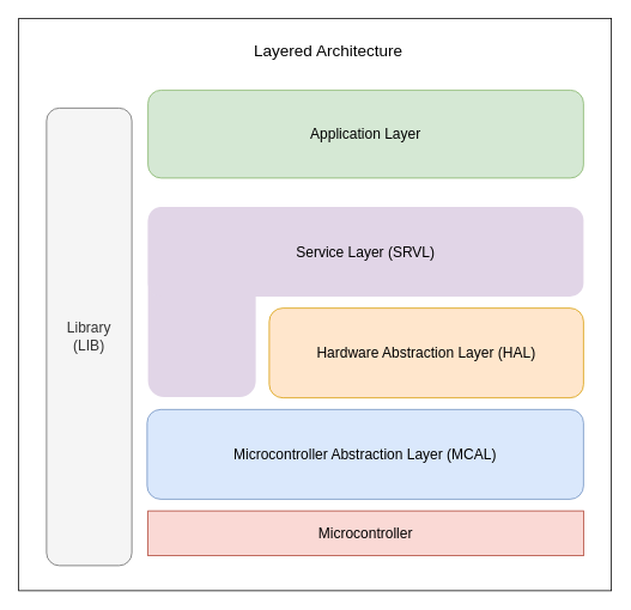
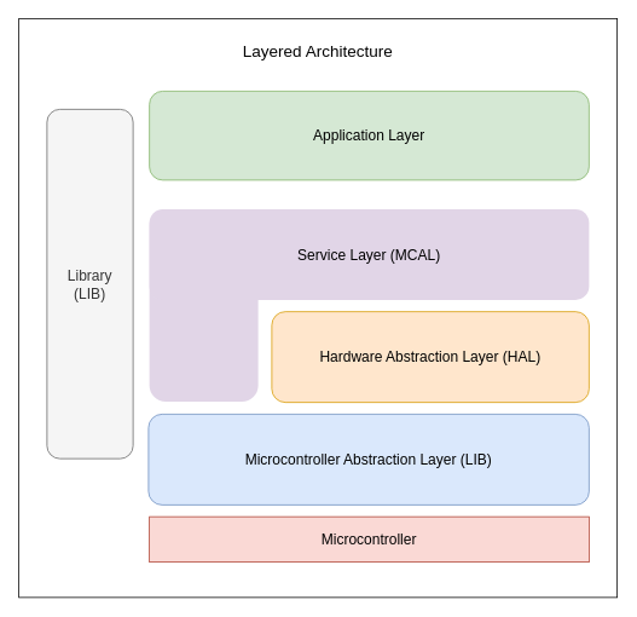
- <mxCell id="7" value="&lt;font style=&quot;font-size: 18px;&quot;&gt;Layered Architecture&lt;/font&gt;" style="text;html=1;strokeColor=none;fillColor=none;align=center;verticalAlign=middle;whiteSpace=wrap;rounded=0;fontSize=16;" parent="1" vertex="1"><mxGeometry x="240" y="42" width="250" height="30" as="geometry" /></mxCell>
+ <mxCell id="7" value="&lt;font style=&quot;font-size: 18px;&quot;&gt;Layered Architecture&lt;/font&gt;" style="text;html=1;strokeColor=none;fillColor=none;align=center;verticalAlign=middle;whiteSpace=wrap;rounded=0;fontSize=16;" parent="1" vertex="1"><mxGeometry x="225" y="42" width="250" height="30" as="geometry" /></mxCell>
- <mxCell id="10" value="Service Layer (SRVL)" style="rounded=1;whiteSpace=wrap;html=1;fontSize=16;fillColor=#e1d5e7;strokeColor=none;" vertex="1" parent="1"><mxGeometry x="164" y="230" width="485" height="100" as="geometry" /></mxCell>
+ <mxCell id="10" value="Service Layer (MCAL)" style="rounded=1;whiteSpace=wrap;html=1;fontSize=16;fillColor=#e1d5e7;strokeColor=none;" vertex="1" parent="1"><mxGeometry x="164" y="230" width="485" height="100" as="geometry" /></mxCell>
- <mxCell id="6" value="Library&lt;br&gt;(LIB)" style="rounded=1;whiteSpace=wrap;html=1;fontSize=16;fillColor=#f5f5f5;fontColor=#333333;strokeColor=#666666;" parent="1" vertex="1"><mxGeometry x="51" y="120" width="95" height="510" as="geometry" /></mxCell>
+ <mxCell id="6" value="Library&lt;br&gt;(LIB)" style="rounded=1;whiteSpace=wrap;html=1;fontSize=16;fillColor=#f5f5f5;fontColor=#333333;strokeColor=#666666;" parent="1" vertex="1"><mxGeometry x="51" y="120" width="95" height="385" as="geometry" /></mxCell>
- <mxCell id="3" value="Microcontroller Abstraction Layer (MCAL)" style="rounded=1;whiteSpace=wrap;html=1;fontSize=16;fillColor=#dae8fc;strokeColor=#6c8ebf;" parent="1" vertex="1"><mxGeometry x="163" y="456" width="486" height="100" as="geometry" /></mxCell>
+ <mxCell id="3" value="Microcontroller Abstraction Layer (LIB)" style="rounded=1;whiteSpace=wrap;html=1;fontSize=16;fillColor=#dae8fc;strokeColor=#6c8ebf;" parent="1" vertex="1"><mxGeometry x="163" y="456" width="486" height="100" as="geometry" /></mxCell>
